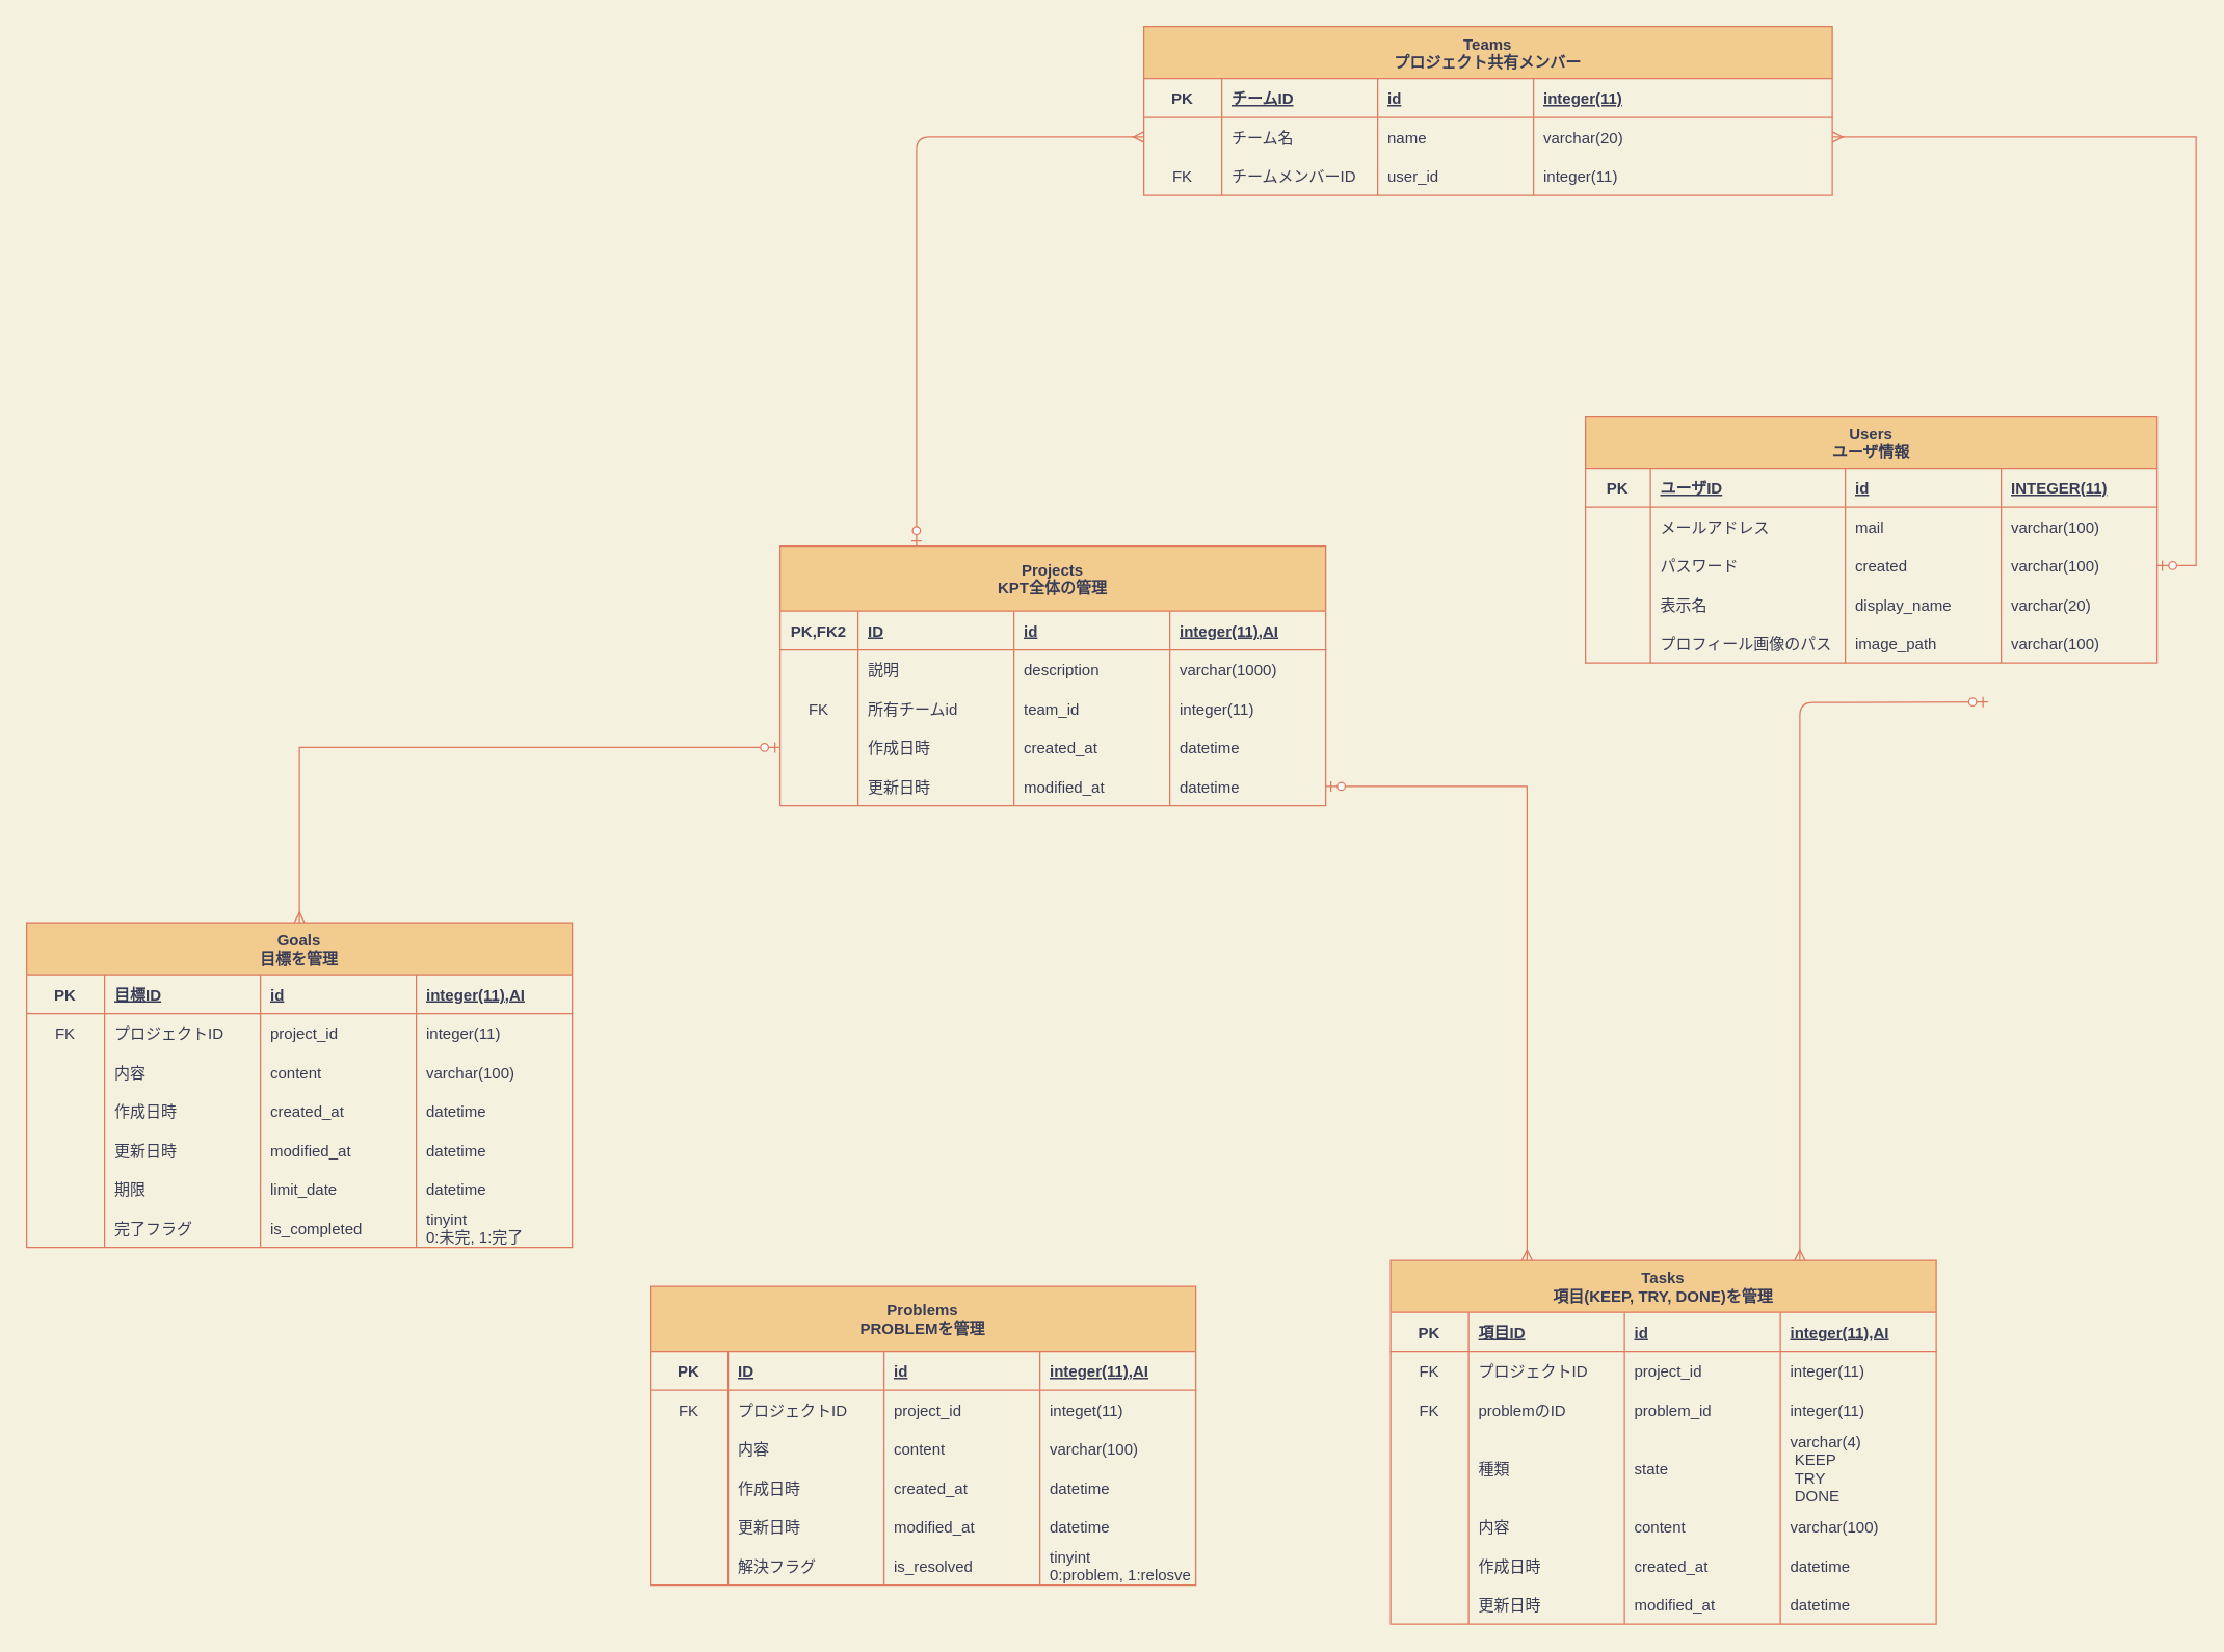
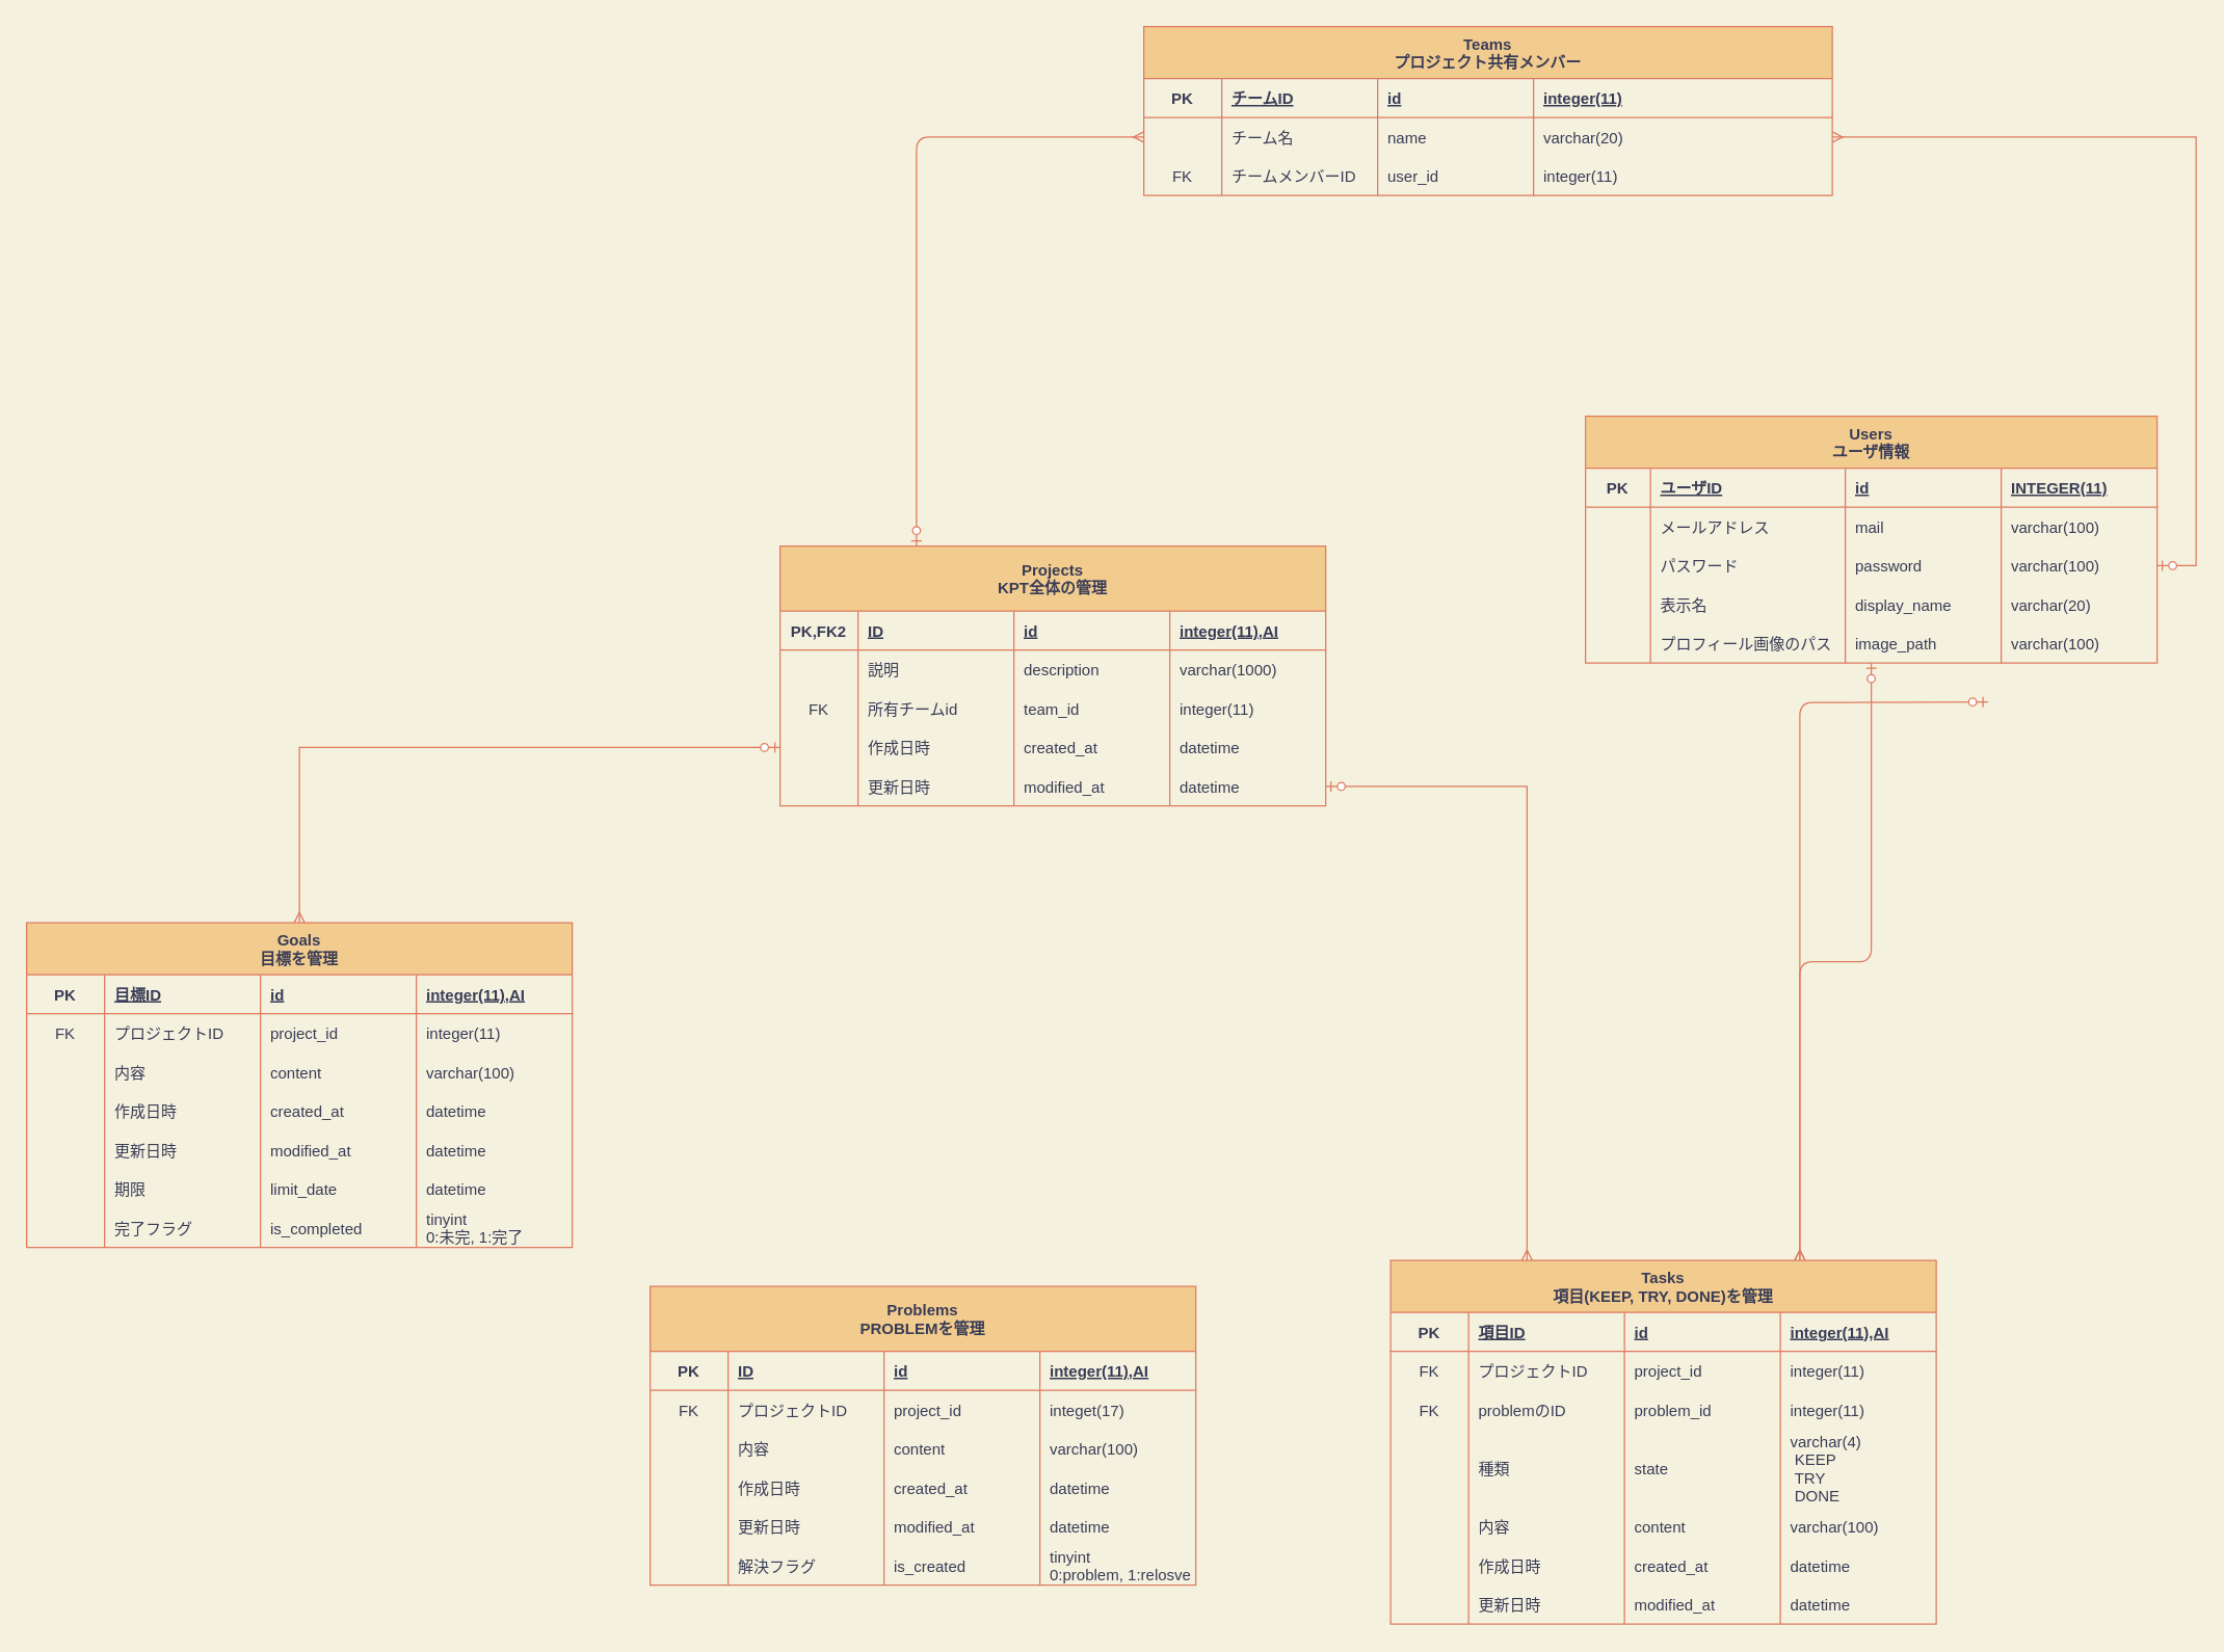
- <mxCell id="19" value="created" style="shape=partialRectangle;connectable=0;fillColor=none;top=0;left=0;bottom=0;right=0;align=left;spacingLeft=6;overflow=hidden;strokeColor=#E07A5F;fontColor=#393C56;" parent="16" vertex="1"><mxGeometry x="200" width="120" height="30" as="geometry" /></mxCell>
+ <mxCell id="19" value="password" style="shape=partialRectangle;connectable=0;fillColor=none;top=0;left=0;bottom=0;right=0;align=left;spacingLeft=6;overflow=hidden;strokeColor=#E07A5F;fontColor=#393C56;" parent="16" vertex="1"><mxGeometry x="200" width="120" height="30" as="geometry" /></mxCell>
+ <mxCell id="4" style="edgeStyle=orthogonalEdgeStyle;curved=0;rounded=1;sketch=0;orthogonalLoop=1;jettySize=auto;html=1;entryX=0.75;entryY=0;entryDx=0;entryDy=0;startArrow=ERzeroToOne;startFill=1;endArrow=ERmany;endFill=0;strokeColor=#E07A5F;fillColor=#F2CC8F;fontColor=#393C56;" parent="1" source="5" target="49" edge="1"><mxGeometry relative="1" as="geometry"><mxPoint x="1640" y="540" as="sourcePoint" /></mxGeometry></mxCell>
- <mxCell id="95" value="integet(11)" style="shape=partialRectangle;connectable=0;fillColor=none;top=0;left=0;bottom=0;right=0;align=left;spacingLeft=6;overflow=hidden;strokeColor=#E07A5F;fontColor=#393C56;" parent="91" vertex="1"><mxGeometry x="300" width="120" height="30" as="geometry" /></mxCell>
+ <mxCell id="95" value="integet(17)" style="shape=partialRectangle;connectable=0;fillColor=none;top=0;left=0;bottom=0;right=0;align=left;spacingLeft=6;overflow=hidden;strokeColor=#E07A5F;fontColor=#393C56;" parent="91" vertex="1"><mxGeometry x="300" width="120" height="30" as="geometry" /></mxCell>
- <mxCell id="114" value="is_resolved" style="shape=partialRectangle;connectable=0;fillColor=none;top=0;left=0;bottom=0;right=0;align=left;spacingLeft=6;overflow=hidden;strokeColor=#E07A5F;fontColor=#393C56;" parent="111" vertex="1"><mxGeometry x="180" width="120" height="30" as="geometry" /></mxCell>
+ <mxCell id="114" value="is_created" style="shape=partialRectangle;connectable=0;fillColor=none;top=0;left=0;bottom=0;right=0;align=left;spacingLeft=6;overflow=hidden;strokeColor=#E07A5F;fontColor=#393C56;" parent="111" vertex="1"><mxGeometry x="180" width="120" height="30" as="geometry" /></mxCell>
